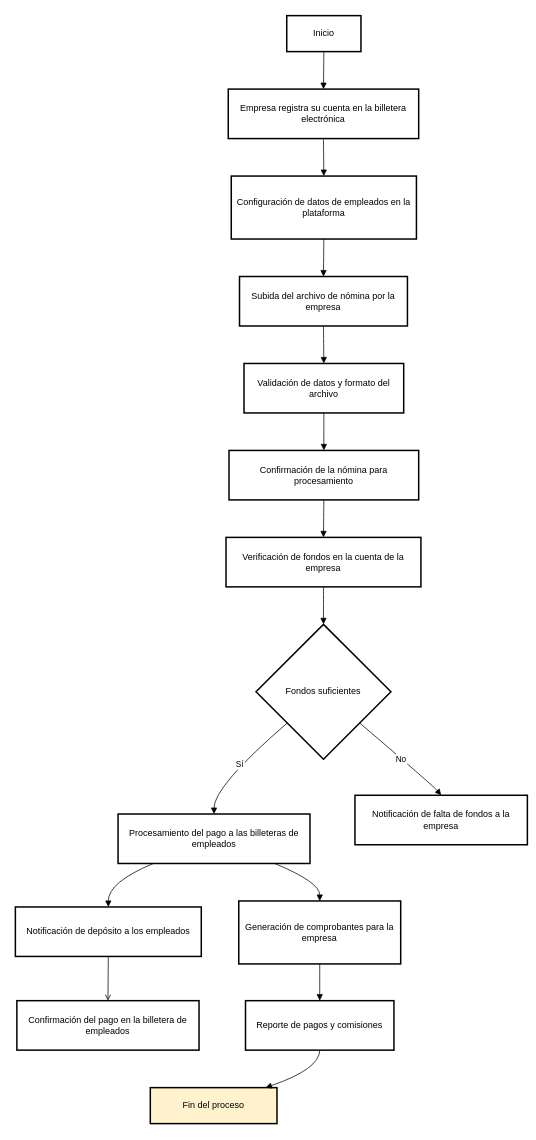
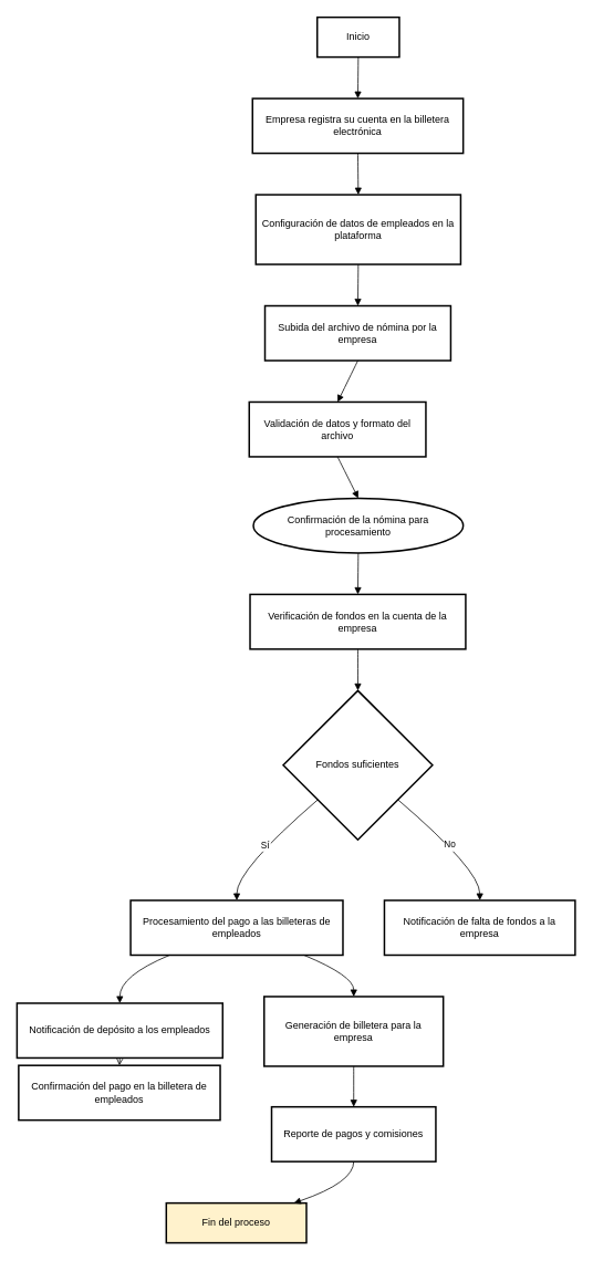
- <mxCell id="6" value="Validación de datos y formato del archivo" style="whiteSpace=wrap;strokeWidth=2;" vertex="1" parent="1"><mxGeometry x="325" y="484" width="213" height="66" as="geometry" /></mxCell>
+ <mxCell id="6" value="Validación de datos y formato del archivo" style="whiteSpace=wrap;strokeWidth=2;" vertex="1" parent="1"><mxGeometry x="300" y="484" width="213" height="66" as="geometry" /></mxCell>
- <mxCell id="7" value="Confirmación de la nómina para procesamiento" style="whiteSpace=wrap;strokeWidth=2;" vertex="1" parent="1"><mxGeometry x="305" y="600" width="253" height="66" as="geometry" /></mxCell>
+ <mxCell id="7" value="Confirmación de la nómina para procesamiento" style="ellipse;whiteSpace=wrap;strokeWidth=2;" vertex="1" parent="1"><mxGeometry x="305" y="600" width="253" height="66" as="geometry" /></mxCell>
- <mxCell id="11" value="Notificación de falta de fondos a la empresa" style="whiteSpace=wrap;strokeWidth=2;" vertex="1" parent="1"><mxGeometry x="473" y="1060" width="230" height="66" as="geometry" /></mxCell>
+ <mxCell id="11" value="Notificación de falta de fondos a la empresa" style="whiteSpace=wrap;strokeWidth=2;" vertex="1" parent="1"><mxGeometry x="463" y="1085" width="230" height="66" as="geometry" /></mxCell>
- <mxCell id="13" value="Generación de comprobantes para la empresa" style="whiteSpace=wrap;strokeWidth=2;" vertex="1" parent="1"><mxGeometry x="318" y="1201" width="216" height="84" as="geometry" /></mxCell>
+ <mxCell id="13" value="Generación de billetera para la empresa" style="whiteSpace=wrap;strokeWidth=2;" vertex="1" parent="1"><mxGeometry x="318" y="1201" width="216" height="84" as="geometry" /></mxCell>
- <mxCell id="14" value="Confirmación del pago en la billetera de empleados" style="whiteSpace=wrap;strokeWidth=2;" vertex="1" parent="1"><mxGeometry x="22" y="1334" width="243" height="66" as="geometry" /></mxCell>
+ <mxCell id="14" value="Confirmación del pago en la billetera de empleados" style="whiteSpace=wrap;strokeWidth=2;" vertex="1" parent="1"><mxGeometry x="22" y="1284" width="243" height="66" as="geometry" /></mxCell>
